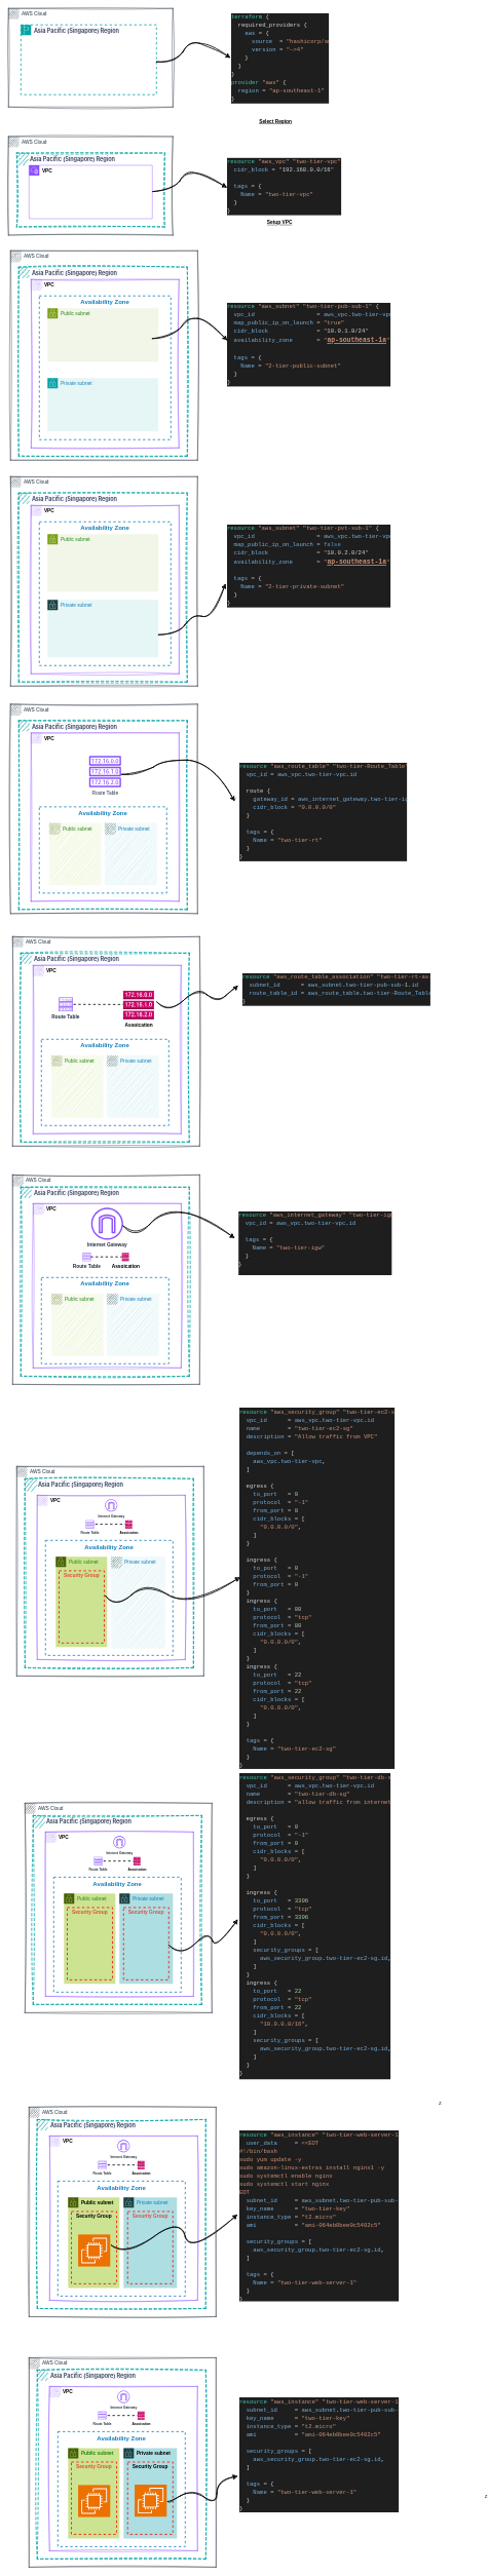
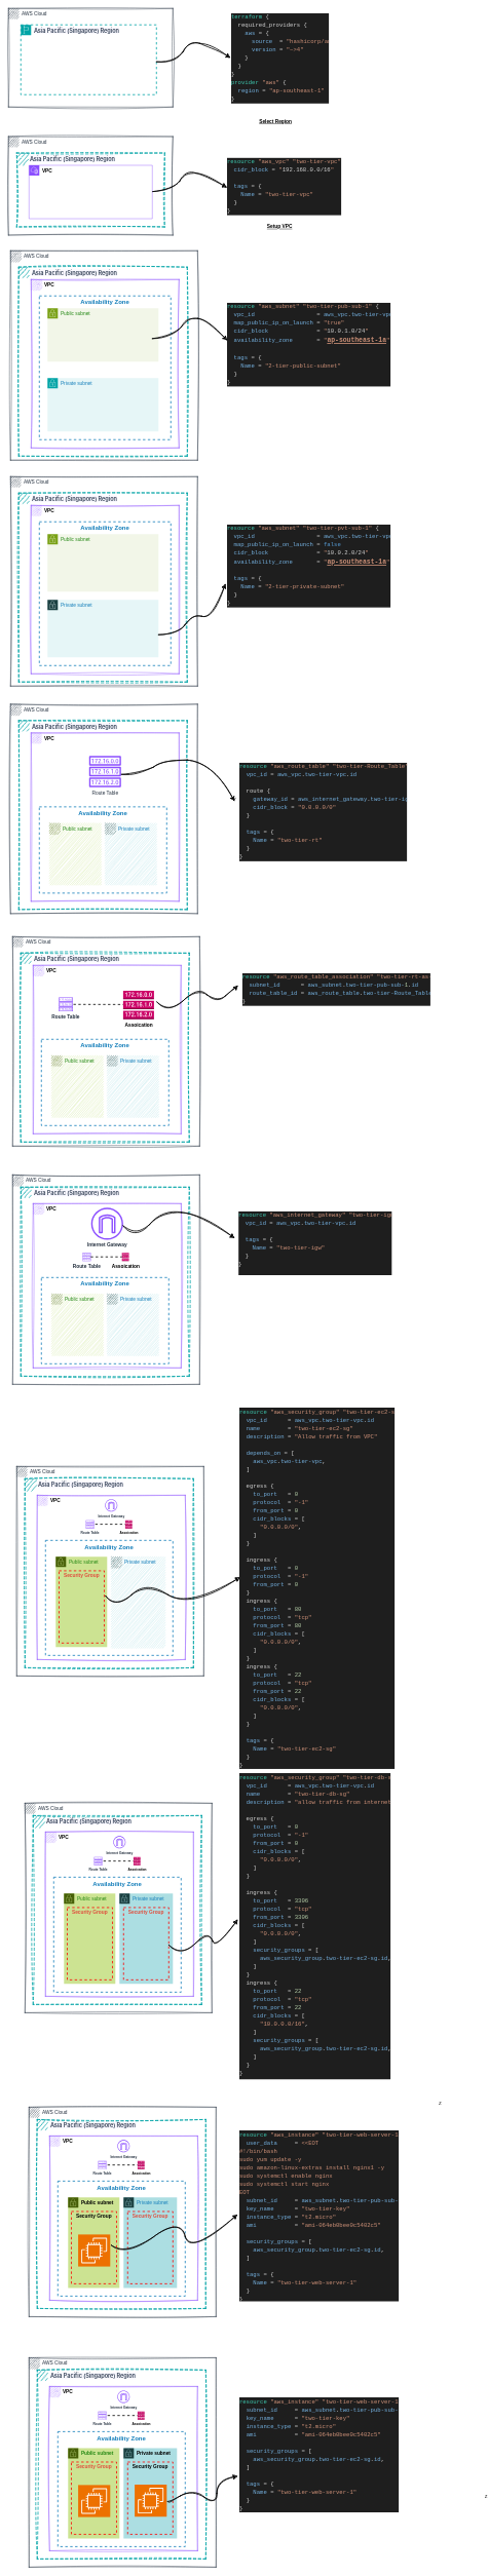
- <mxCell id="7" value="Setup VPC" style="text;html=1;align=center;verticalAlign=middle;whiteSpace=wrap;rounded=0;fontStyle=5" parent="1" vertex="1"><mxGeometry x="635" y="527" width="90" height="30" as="geometry" /></mxCell>
+ <mxCell id="7" value="Setup VPC" style="text;html=1;align=center;verticalAlign=middle;whiteSpace=wrap;rounded=0;fontStyle=5" parent="1" vertex="1"><mxGeometry x="635" y="537" width="90" height="30" as="geometry" /></mxCell>
